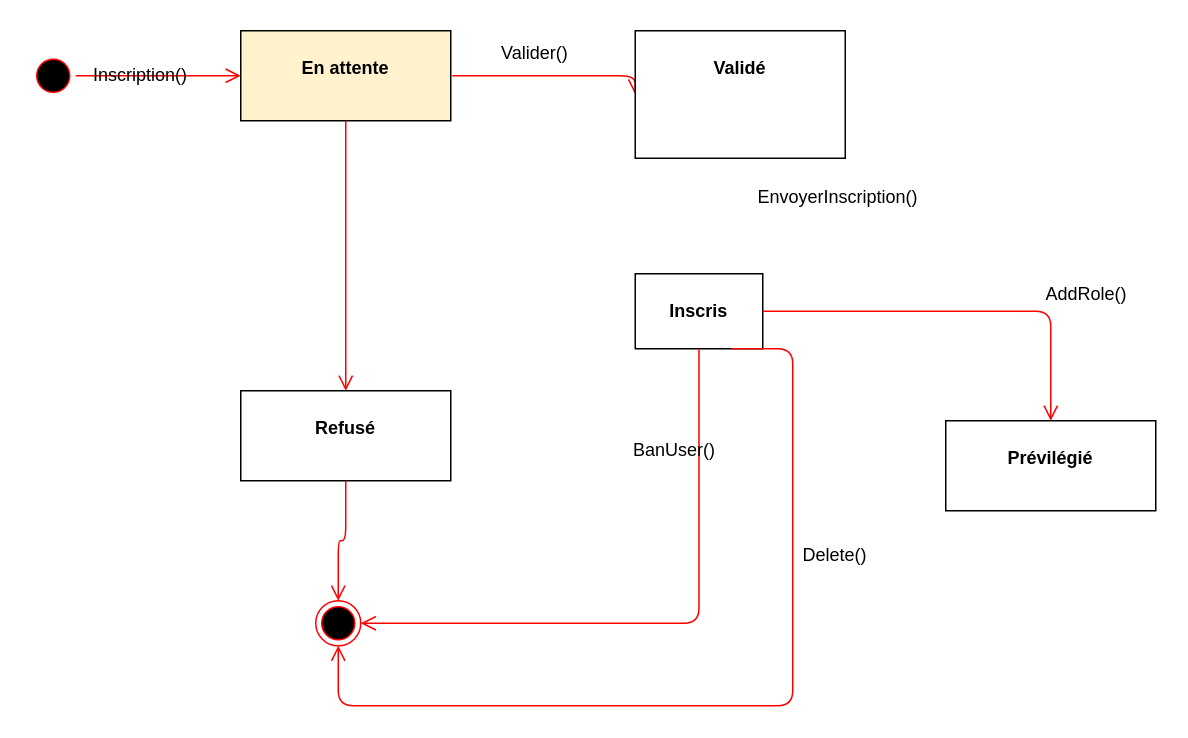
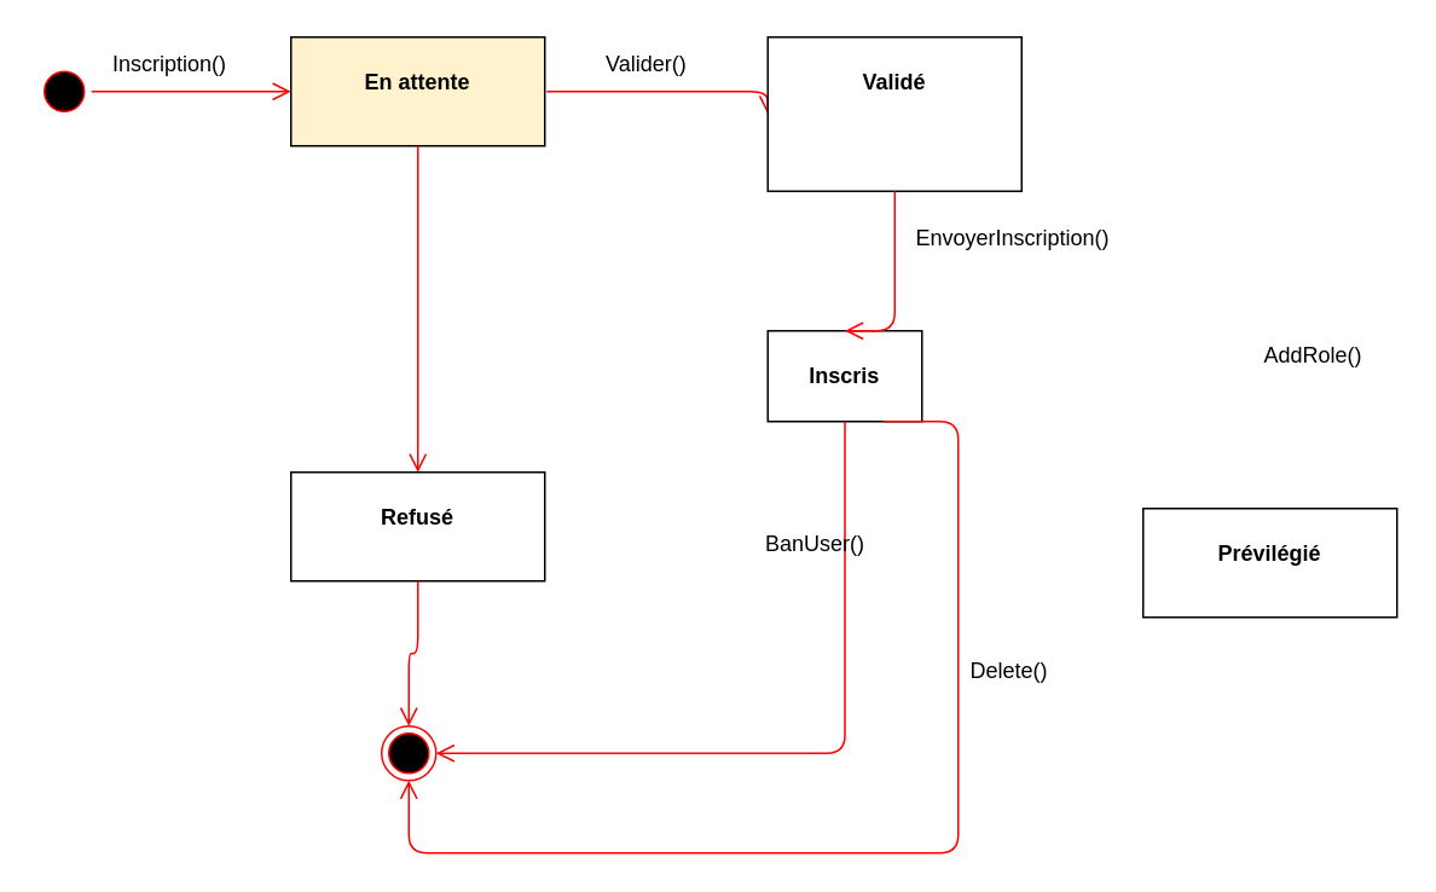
- <mxCell id="7" value="Inscription()" style="text;html=1;resizable=0;points=[];autosize=1;align=left;verticalAlign=top;spacingTop=-4;" vertex="1" parent="1"><mxGeometry x="60" y="40" width="80" height="20" as="geometry" /></mxCell>
+ <mxCell id="7" value="Inscription()" style="text;html=1;resizable=0;points=[];autosize=1;align=left;verticalAlign=top;spacingTop=-4;" vertex="1" parent="1"><mxGeometry x="60" y="25" width="80" height="20" as="geometry" /></mxCell>
+ <mxCell id="13" value="" style="edgeStyle=orthogonalEdgeStyle;html=1;verticalAlign=bottom;endArrow=open;endSize=8;strokeColor=#ff0000;entryX=0.5;entryY=0;entryDx=0;entryDy=0;exitX=0.5;exitY=1;exitDx=0;exitDy=0;" edge="1" parent="1" source="6" target="12"><mxGeometry relative="1" as="geometry"><mxPoint x="592" y="140" as="targetPoint" /><mxPoint x="470" y="140" as="sourcePoint" /><Array as="points"><mxPoint x="493" y="182" /></Array></mxGeometry></mxCell>
- <mxCell id="17" value="" style="edgeStyle=orthogonalEdgeStyle;html=1;verticalAlign=bottom;endArrow=open;endSize=8;strokeColor=#ff0000;entryX=0.5;entryY=0;entryDx=0;entryDy=0;exitX=1;exitY=0.5;exitDx=0;exitDy=0;" edge="1" parent="1" source="12" target="16"><mxGeometry relative="1" as="geometry"><mxPoint x="699.5" y="264" as="targetPoint" /><mxPoint x="699.5" y="162" as="sourcePoint" /><Array as="points" /></mxGeometry></mxCell>
